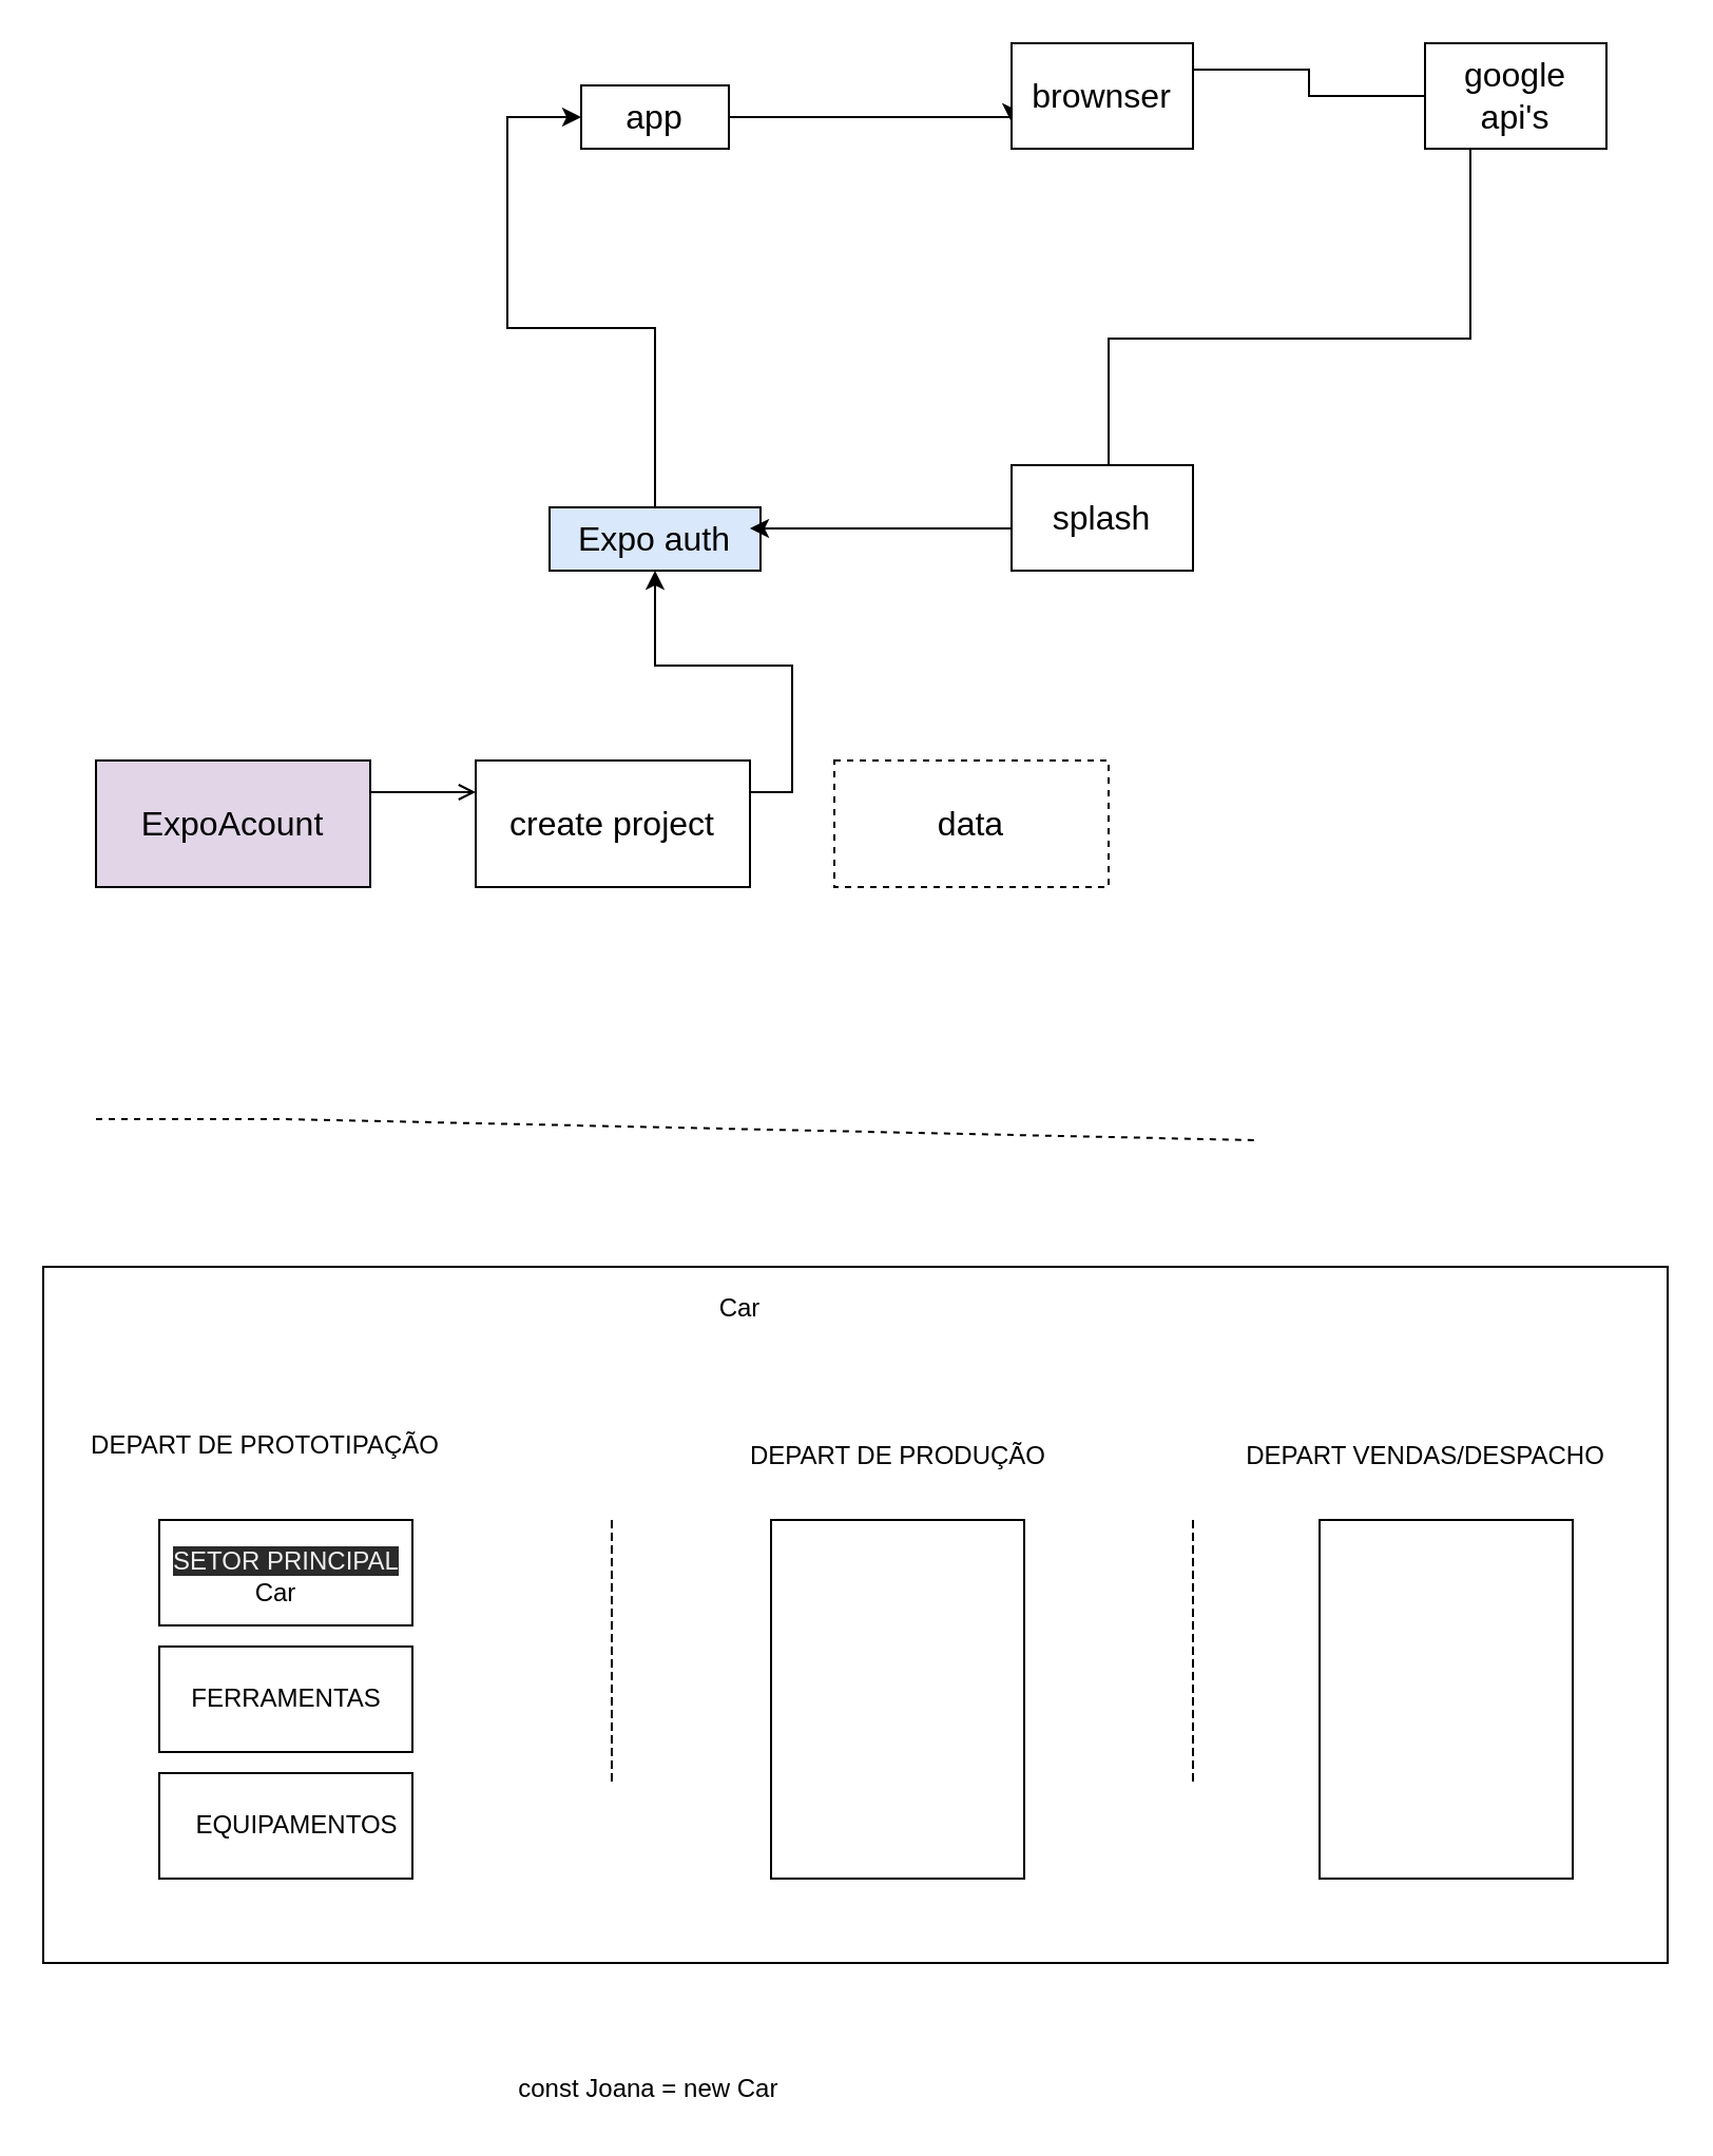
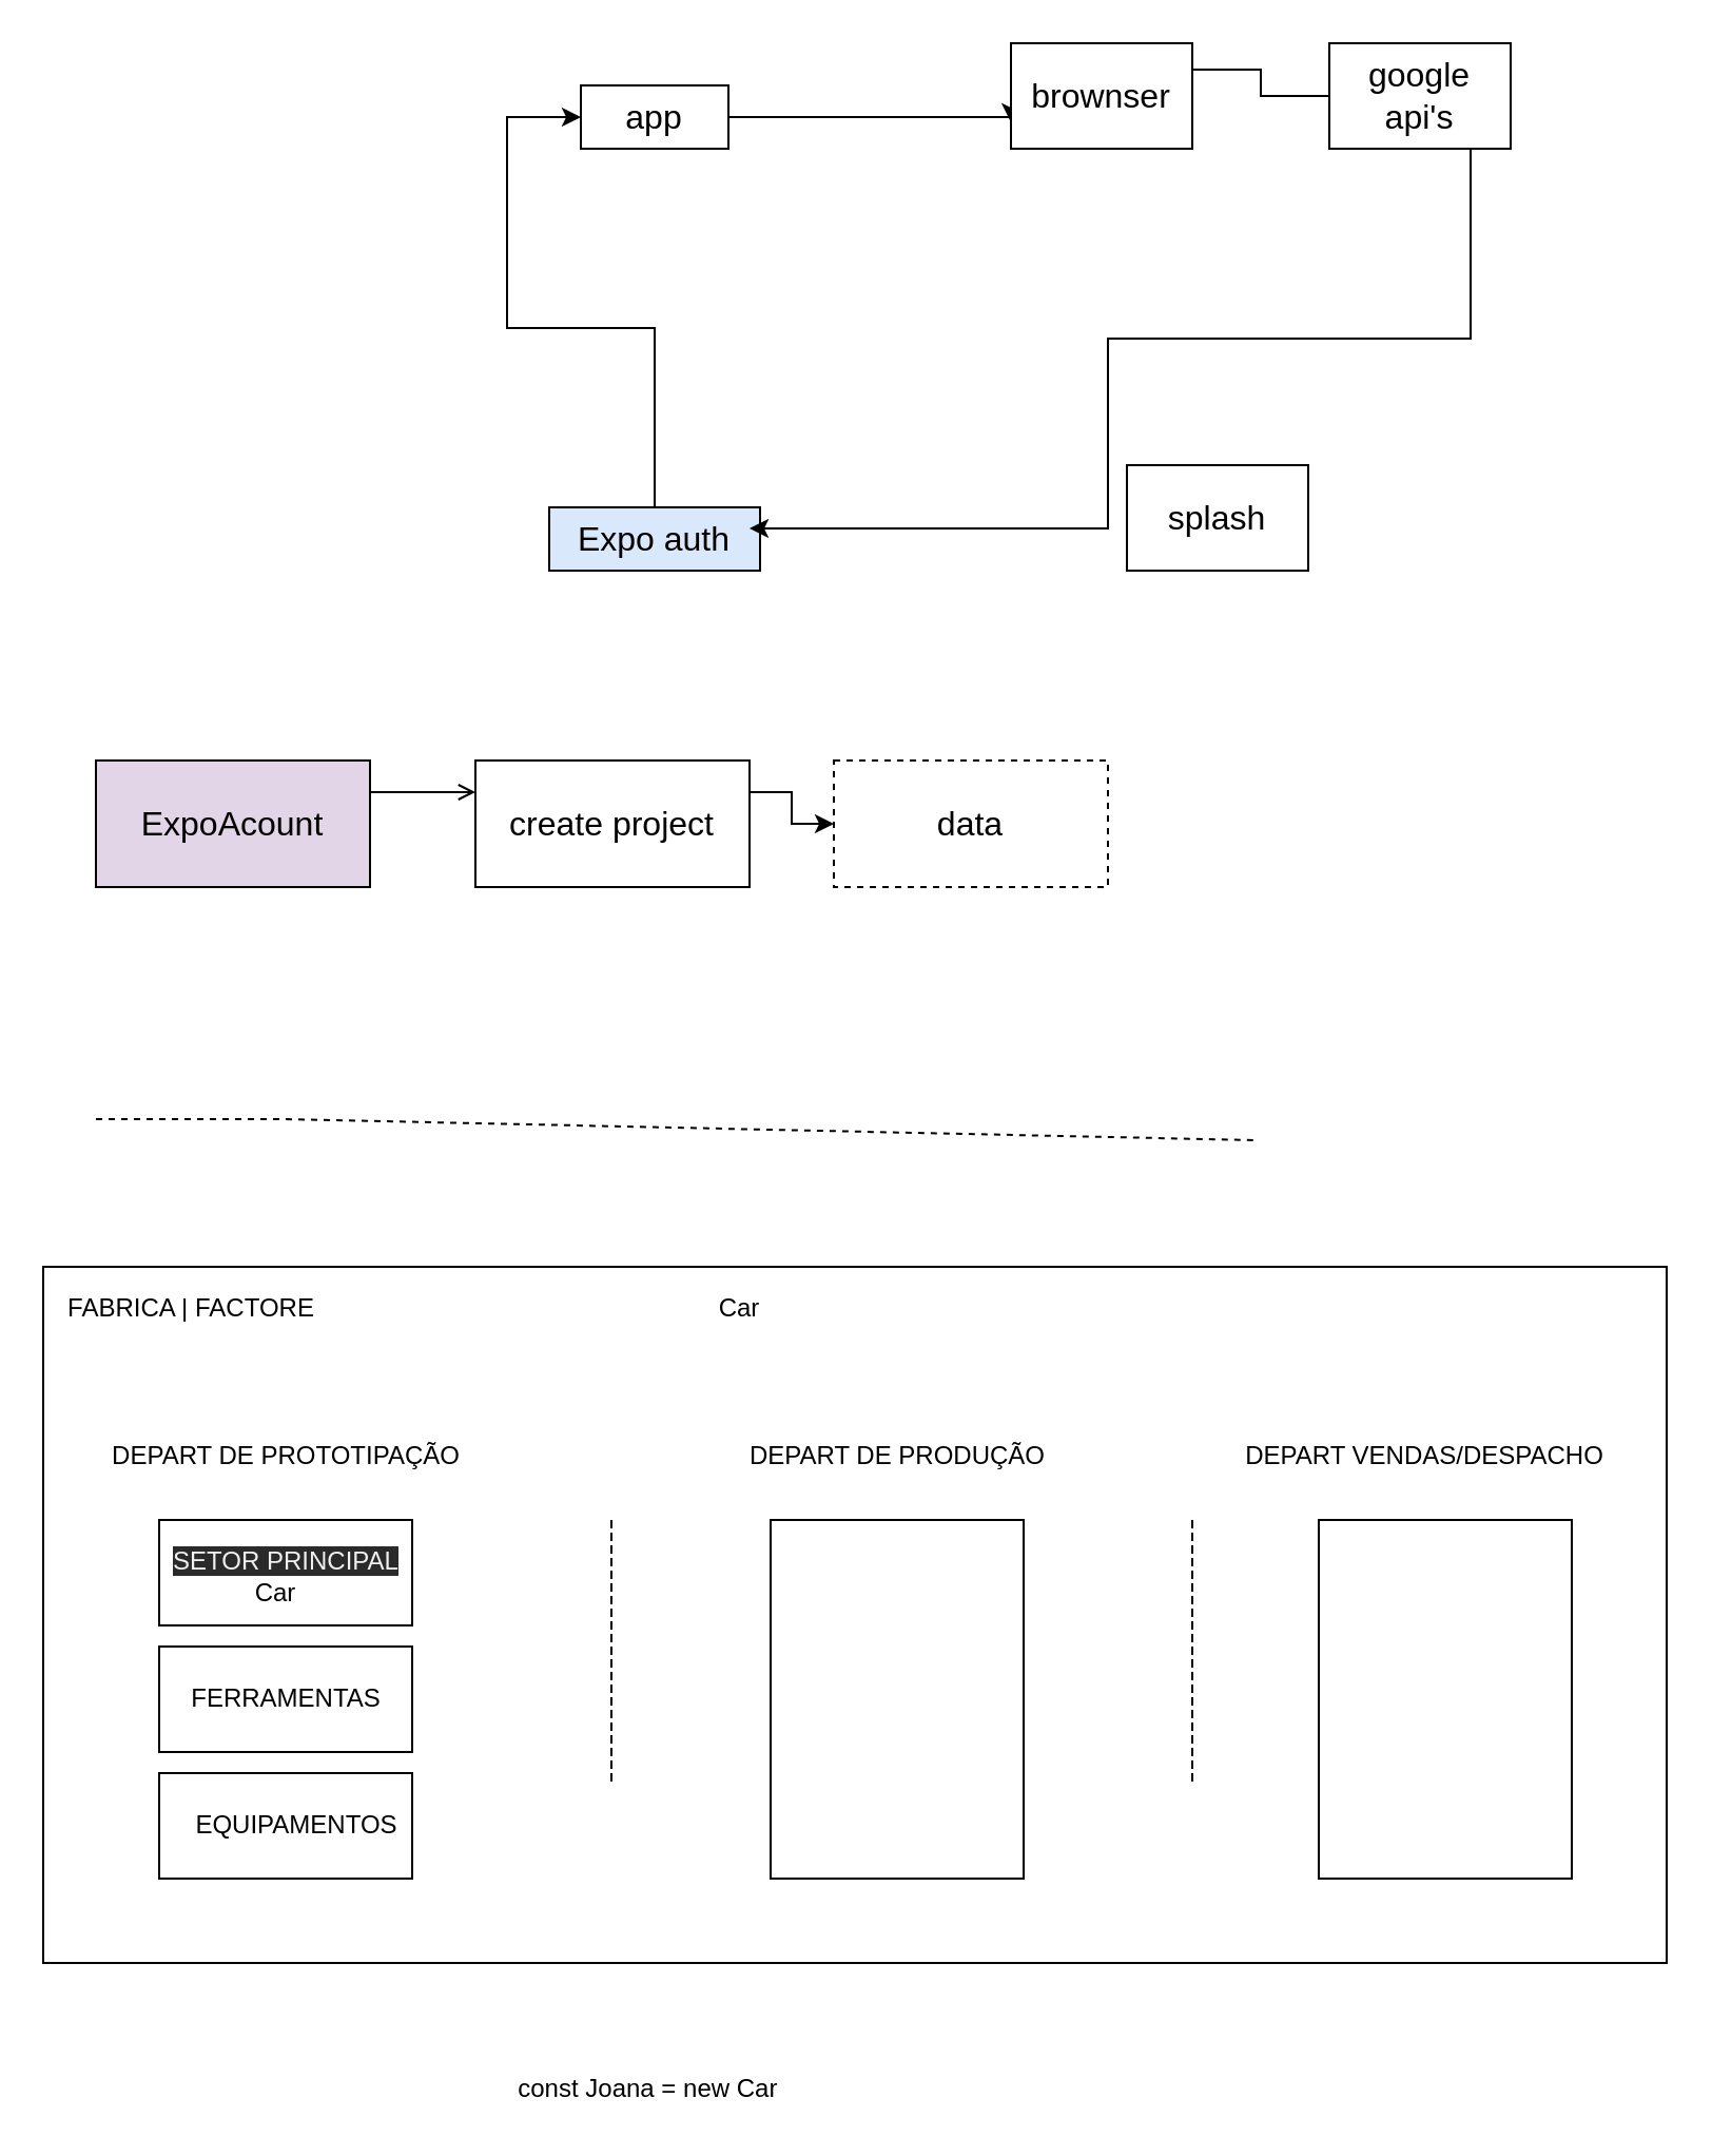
- <mxCell id="9" value="&lt;font style=&quot;font-size: 16px&quot;&gt;google api's&lt;/font&gt;" style="rounded=0;whiteSpace=wrap;html=1;" parent="1" vertex="1"><mxGeometry x="675" y="20" width="86" height="50" as="geometry" /></mxCell>
+ <mxCell id="9" value="&lt;font style=&quot;font-size: 16px&quot;&gt;google api's&lt;/font&gt;" style="rounded=0;whiteSpace=wrap;html=1;" parent="1" vertex="1"><mxGeometry x="630" y="20" width="86" height="50" as="geometry" /></mxCell>
- <mxCell id="15" value="&lt;font style=&quot;font-size: 16px&quot;&gt;splash&lt;/font&gt;" style="rounded=0;whiteSpace=wrap;html=1;" parent="1" vertex="1"><mxGeometry x="479" y="220" width="86" height="50" as="geometry" /></mxCell>
+ <mxCell id="15" value="&lt;font style=&quot;font-size: 16px&quot;&gt;splash&lt;/font&gt;" style="rounded=0;whiteSpace=wrap;html=1;" parent="1" vertex="1"><mxGeometry x="534" y="220" width="86" height="50" as="geometry" /></mxCell>
- <mxCell id="12" style="edgeStyle=orthogonalEdgeStyle;rounded=0;orthogonalLoop=1;jettySize=auto;html=1;exitX=1;exitY=0.25;exitDx=0;exitDy=0;fontSize=16;fontColor=#FFFFFF;" parent="1" source="13" target="7" edge="1"><mxGeometry relative="1" as="geometry" /></mxCell>
+ <mxCell id="12" style="edgeStyle=orthogonalEdgeStyle;rounded=0;orthogonalLoop=1;jettySize=auto;html=1;exitX=1;exitY=0.25;exitDx=0;exitDy=0;fontSize=16;fontColor=#FFFFFF;" parent="1" source="13" target="14" edge="1"><mxGeometry relative="1" as="geometry" /></mxCell>
+ <mxCell id="17" value="FABRICA | FACTORE" style="text;html=1;resizable=0;autosize=1;align=center;verticalAlign=middle;points=[];fillColor=none;strokeColor=none;rounded=0;" vertex="1" parent="1"><mxGeometry x="25" y="610" width="130" height="20" as="geometry" /></mxCell>
- <mxCell id="18" value="DEPART DE PROTOTIPAÇÃO" style="text;html=1;resizable=0;autosize=1;align=center;verticalAlign=middle;points=[];fillColor=none;strokeColor=none;rounded=0;" vertex="1" parent="1"><mxGeometry x="35" y="675" width="180" height="20" as="geometry" /></mxCell>
+ <mxCell id="18" value="DEPART DE PROTOTIPAÇÃO" style="text;html=1;resizable=0;autosize=1;align=center;verticalAlign=middle;points=[];fillColor=none;strokeColor=none;rounded=0;" vertex="1" parent="1"><mxGeometry x="45" y="680" width="180" height="20" as="geometry" /></mxCell>
